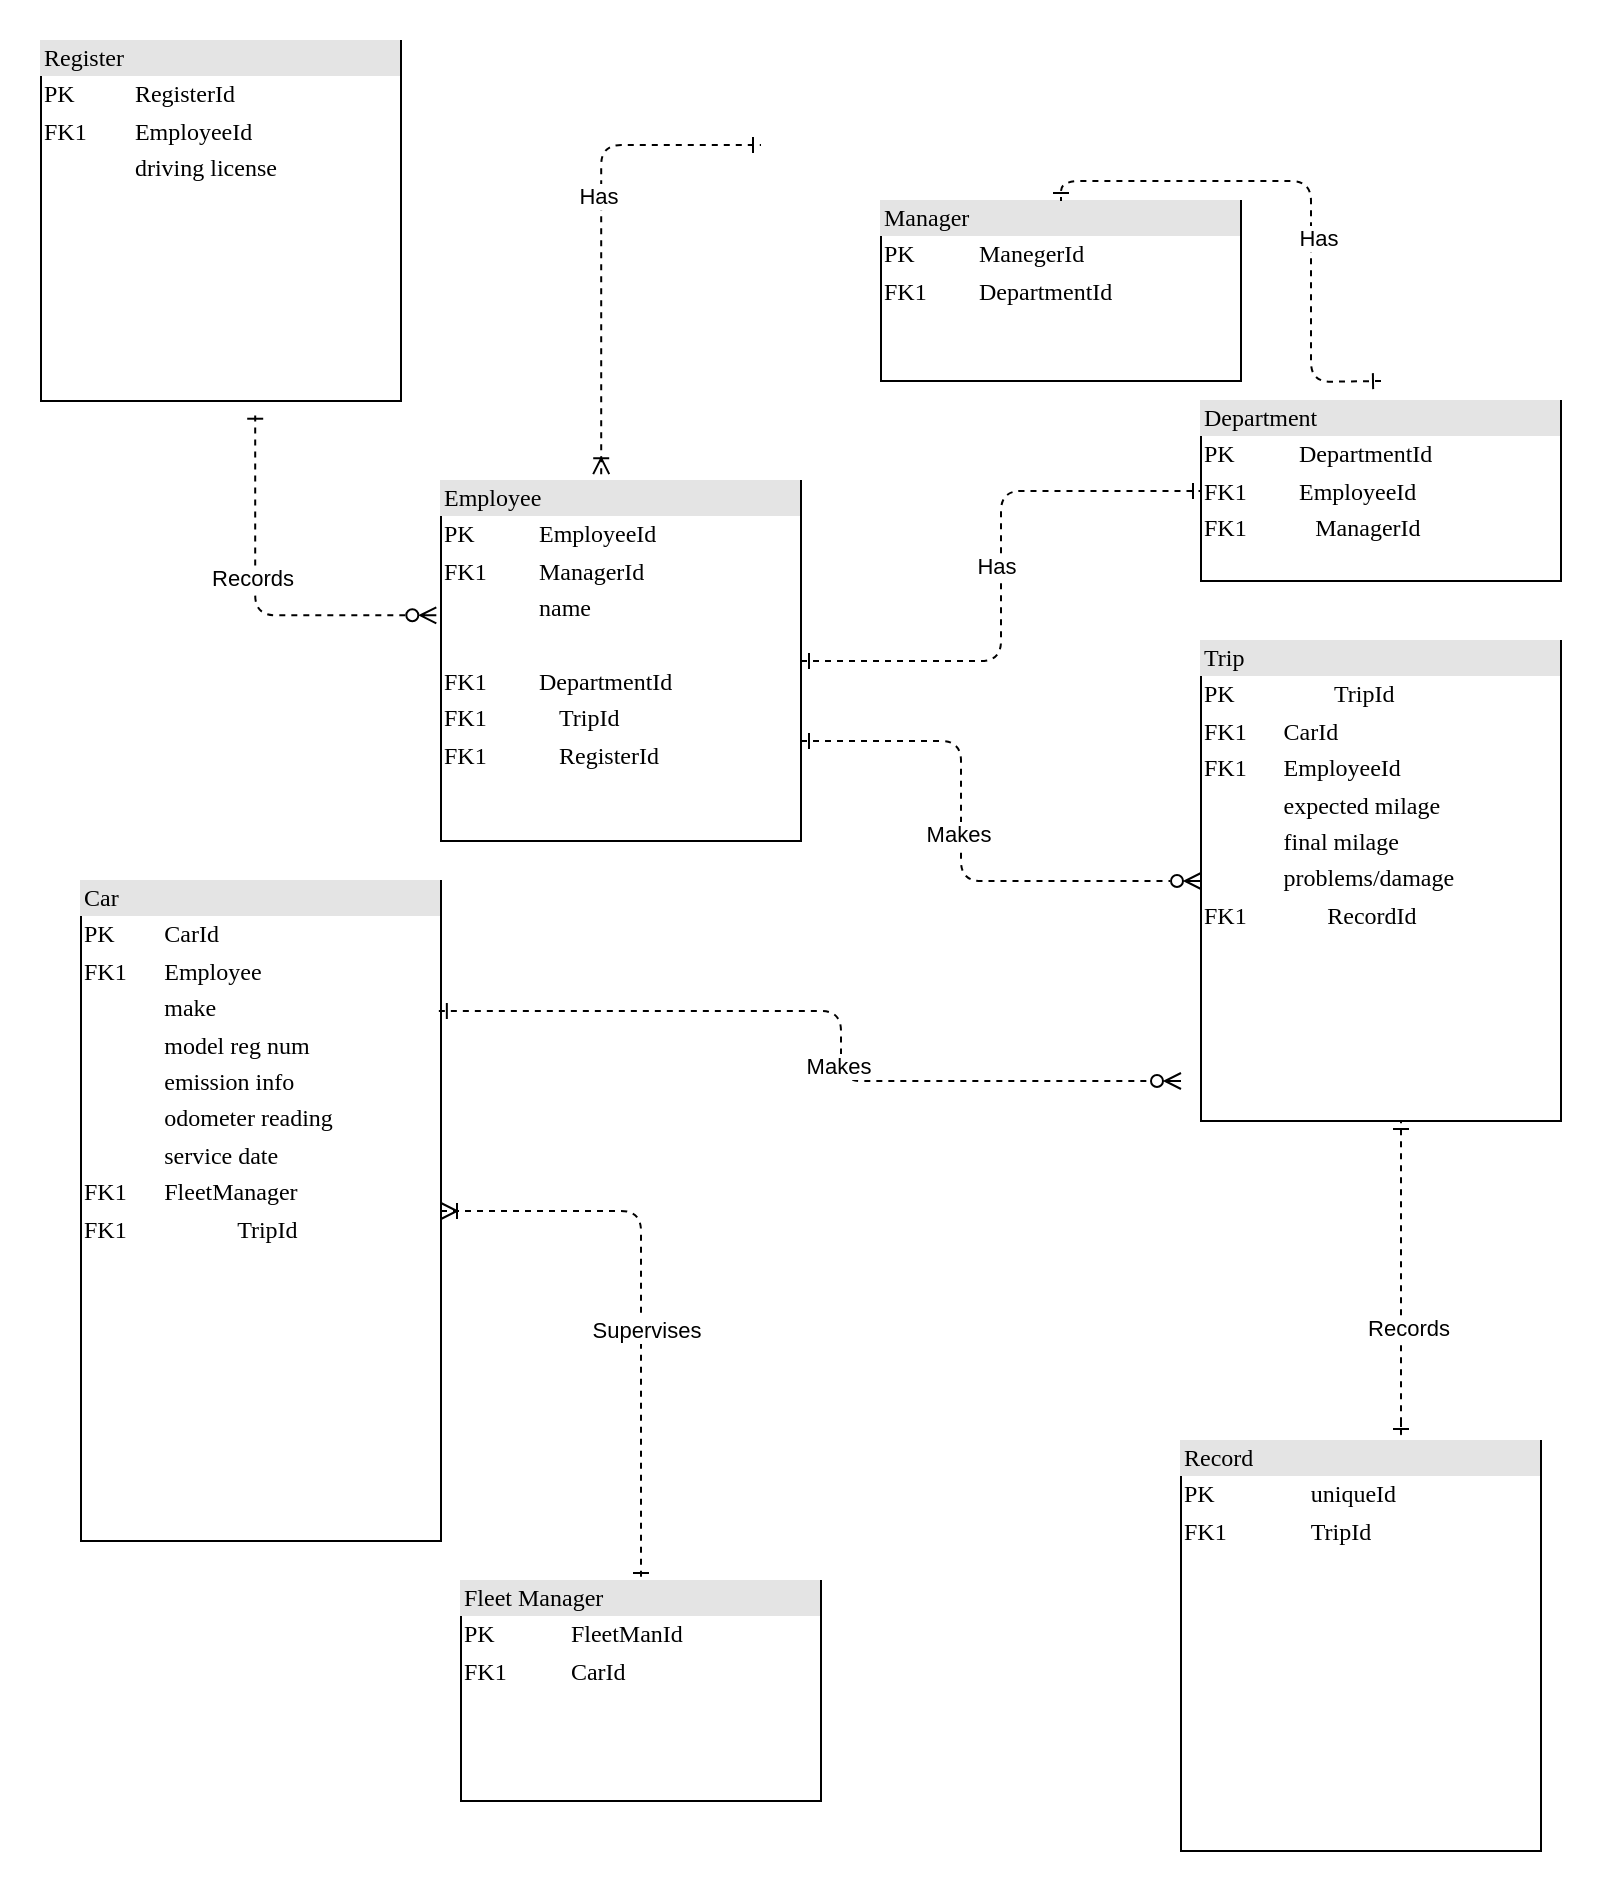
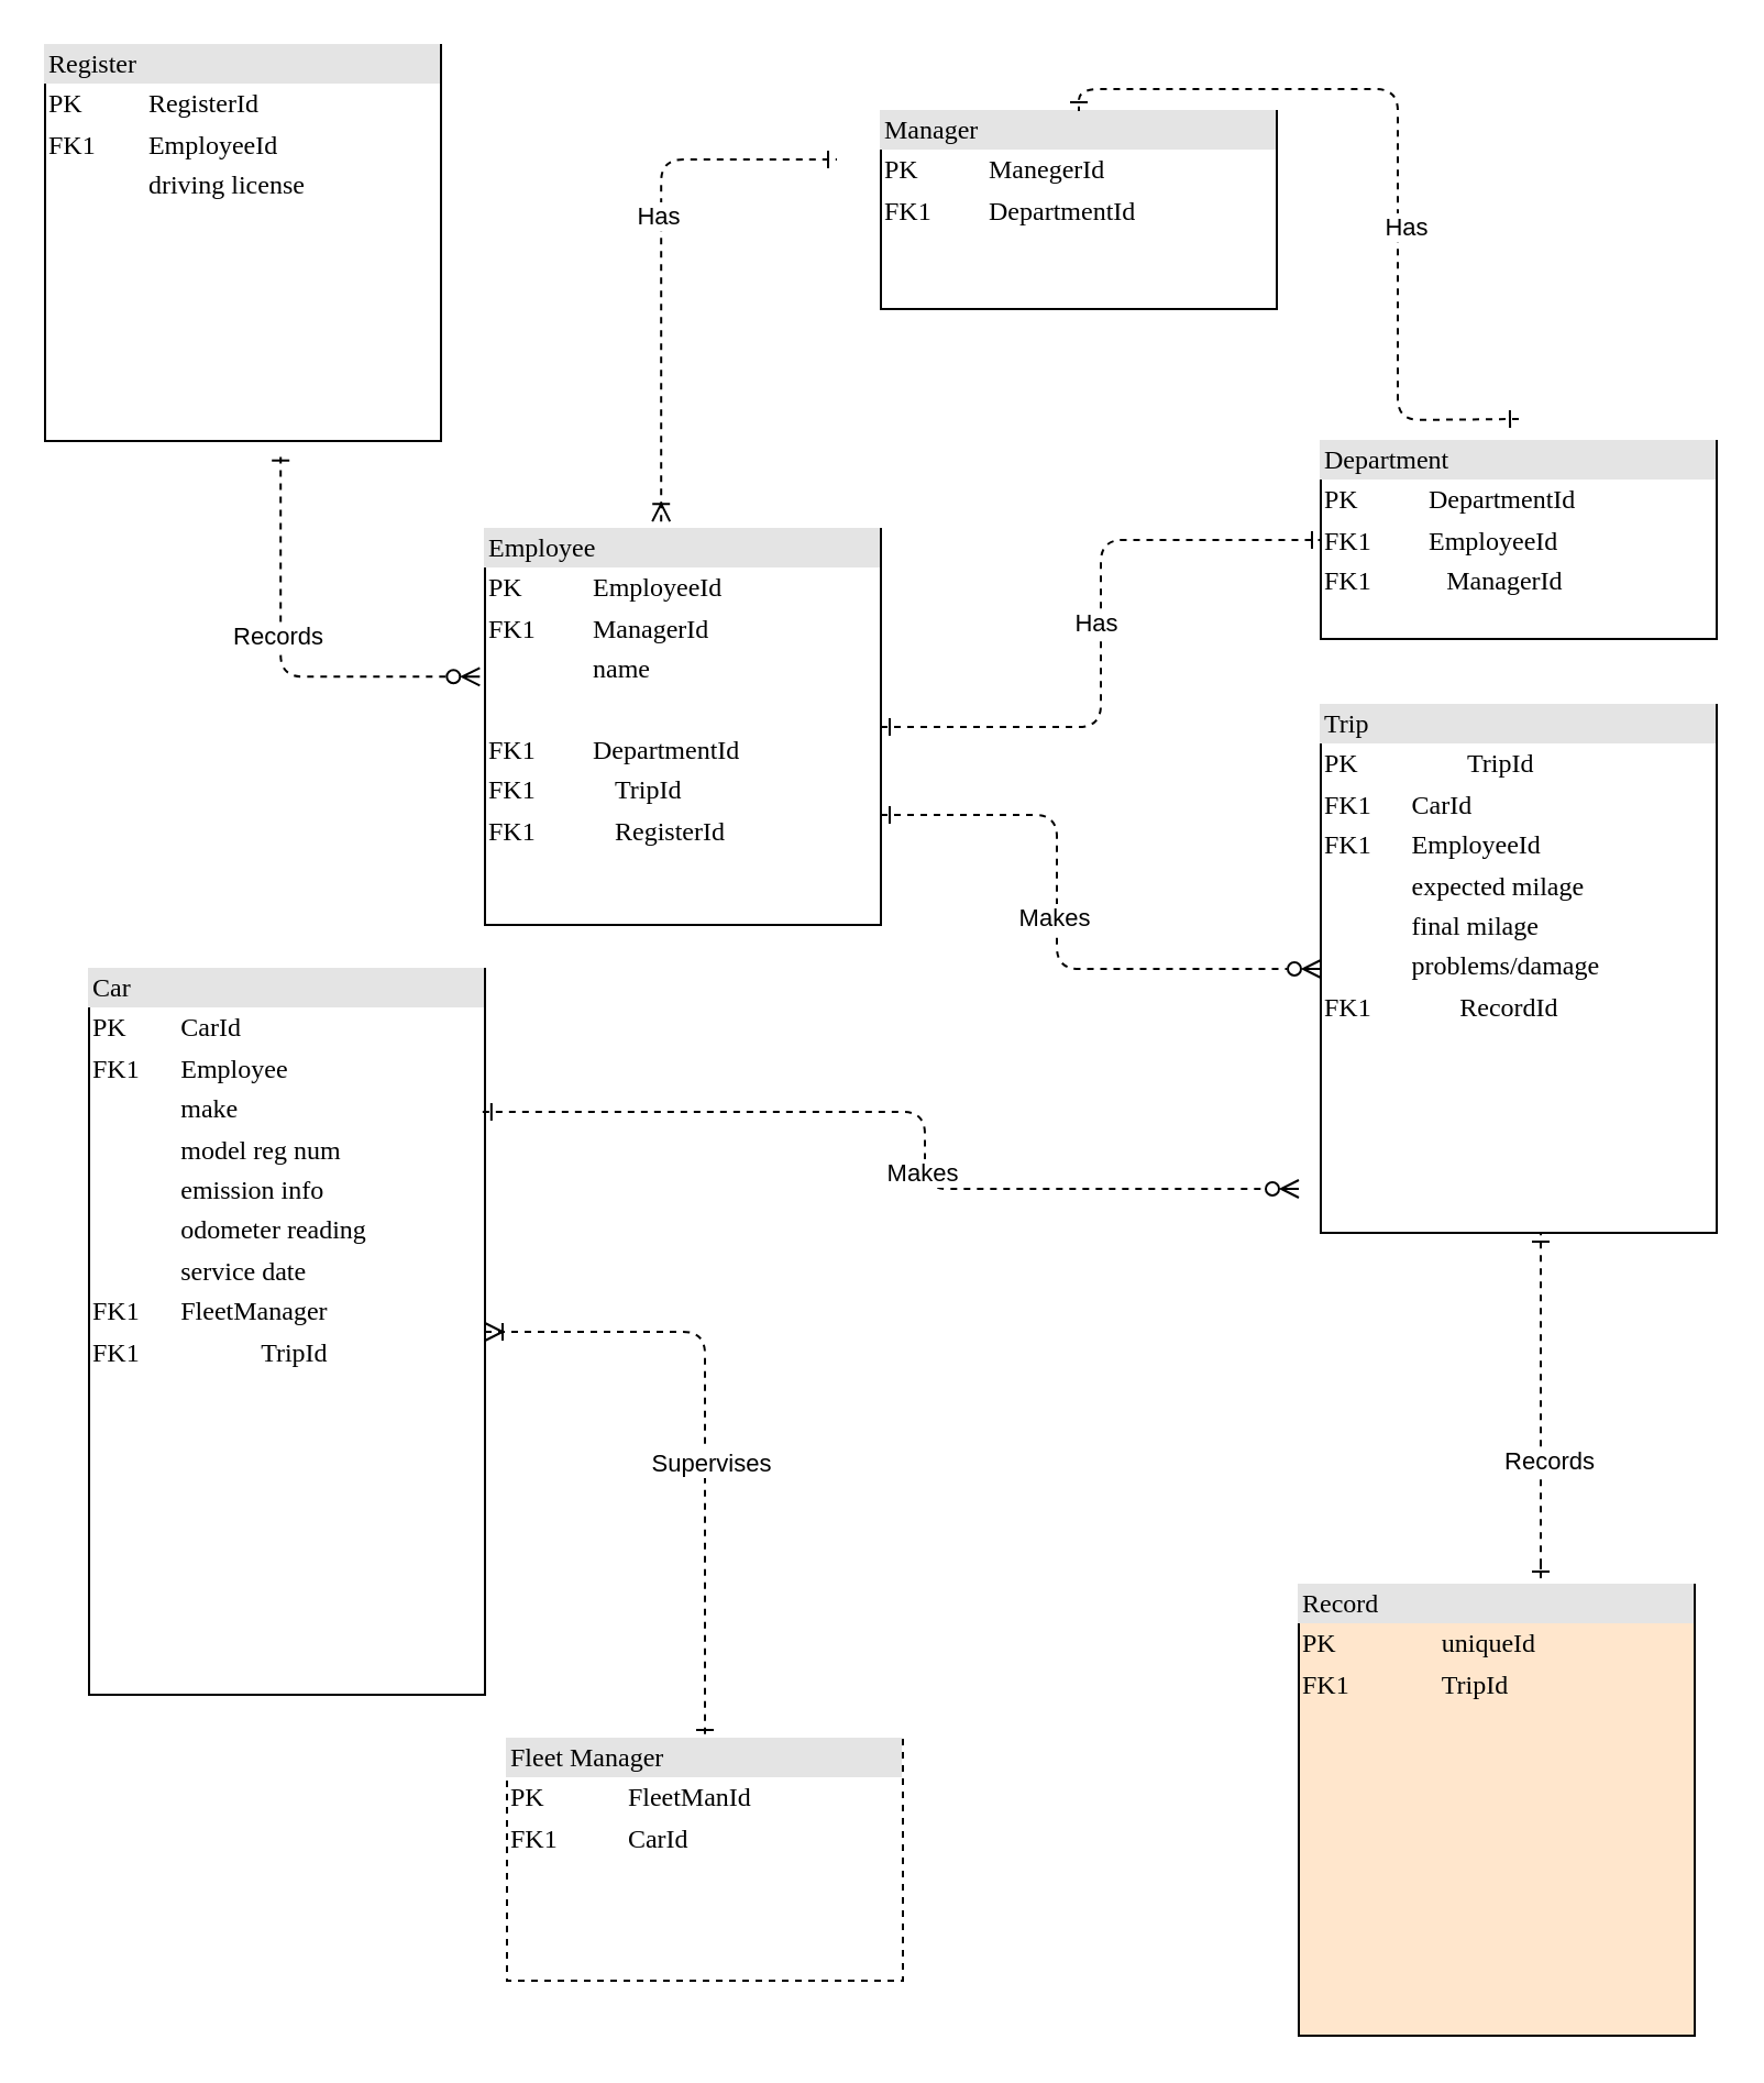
- <mxCell id="12" value="&lt;div style=&quot;box-sizing:border-box;width:100%;background:#e4e4e4;padding:2px;&quot;&gt;Manager&lt;/div&gt;&lt;table style=&quot;width:100%;font-size:1em;&quot; cellpadding=&quot;2&quot; cellspacing=&quot;0&quot;&gt;&lt;tbody&gt;&lt;tr&gt;&lt;td&gt;PK&lt;/td&gt;&lt;td&gt;ManegerId&lt;br&gt;&lt;/td&gt;&lt;/tr&gt;&lt;tr&gt;&lt;td&gt;FK1&lt;/td&gt;&lt;td&gt;DepartmentId&lt;/td&gt;&lt;/tr&gt;&lt;/tbody&gt;&lt;/table&gt;" style="verticalAlign=top;align=left;overflow=fill;html=1;rounded=0;shadow=0;comic=0;labelBackgroundColor=none;strokeWidth=1;fontFamily=Verdana;fontSize=12" parent="1" vertex="1"><mxGeometry x="440" y="100" width="180" height="90" as="geometry" /></mxCell>
+ <mxCell id="12" value="&lt;div style=&quot;box-sizing:border-box;width:100%;background:#e4e4e4;padding:2px;&quot;&gt;Manager&lt;/div&gt;&lt;table style=&quot;width:100%;font-size:1em;&quot; cellpadding=&quot;2&quot; cellspacing=&quot;0&quot;&gt;&lt;tbody&gt;&lt;tr&gt;&lt;td&gt;PK&lt;/td&gt;&lt;td&gt;ManegerId&lt;br&gt;&lt;/td&gt;&lt;/tr&gt;&lt;tr&gt;&lt;td&gt;FK1&lt;/td&gt;&lt;td&gt;DepartmentId&lt;/td&gt;&lt;/tr&gt;&lt;/tbody&gt;&lt;/table&gt;" style="verticalAlign=top;align=left;overflow=fill;html=1;rounded=0;shadow=0;comic=0;labelBackgroundColor=none;strokeWidth=1;fontFamily=Verdana;fontSize=12" parent="1" vertex="1"><mxGeometry x="400" y="50" width="180" height="90" as="geometry" /></mxCell>
- <mxCell id="7" value="&lt;div style=&quot;box-sizing: border-box ; width: 100% ; background: #e4e4e4 ; padding: 2px&quot;&gt;Record&lt;/div&gt;&lt;table style=&quot;width: 100% ; font-size: 1em&quot; cellpadding=&quot;2&quot; cellspacing=&quot;0&quot;&gt;&lt;tbody&gt;&lt;tr&gt;&lt;td&gt;PK&lt;/td&gt;&lt;td&gt;uniqueId&lt;/td&gt;&lt;/tr&gt;&lt;tr&gt;&lt;td&gt;FK1&lt;/td&gt;&lt;td&gt;TripId&lt;/td&gt;&lt;/tr&gt;&lt;tr&gt;&lt;td&gt;&lt;br&gt;&lt;/td&gt;&lt;td&gt;&lt;br&gt;&lt;/td&gt;&lt;/tr&gt;&lt;tr&gt;&lt;td&gt;&lt;br&gt;&lt;/td&gt;&lt;td&gt;&lt;br&gt;&lt;/td&gt;&lt;/tr&gt;&lt;tr&gt;&lt;td&gt;&lt;/td&gt;&lt;td&gt;&lt;br&gt;&lt;/td&gt;&lt;/tr&gt;&lt;/tbody&gt;&lt;/table&gt;" style="verticalAlign=top;align=left;overflow=fill;html=1;rounded=0;shadow=0;comic=0;labelBackgroundColor=none;strokeWidth=1;fontFamily=Verdana;fontSize=12" parent="1" vertex="1"><mxGeometry x="590" y="720" width="180" height="205" as="geometry" /></mxCell>
+ <mxCell id="7" value="&lt;div style=&quot;box-sizing: border-box ; width: 100% ; background: #e4e4e4 ; padding: 2px&quot;&gt;Record&lt;/div&gt;&lt;table style=&quot;width: 100% ; font-size: 1em&quot; cellpadding=&quot;2&quot; cellspacing=&quot;0&quot;&gt;&lt;tbody&gt;&lt;tr&gt;&lt;td&gt;PK&lt;/td&gt;&lt;td&gt;uniqueId&lt;/td&gt;&lt;/tr&gt;&lt;tr&gt;&lt;td&gt;FK1&lt;/td&gt;&lt;td&gt;TripId&lt;/td&gt;&lt;/tr&gt;&lt;tr&gt;&lt;td&gt;&lt;br&gt;&lt;/td&gt;&lt;td&gt;&lt;br&gt;&lt;/td&gt;&lt;/tr&gt;&lt;tr&gt;&lt;td&gt;&lt;br&gt;&lt;/td&gt;&lt;td&gt;&lt;br&gt;&lt;/td&gt;&lt;/tr&gt;&lt;tr&gt;&lt;td&gt;&lt;/td&gt;&lt;td&gt;&lt;br&gt;&lt;/td&gt;&lt;/tr&gt;&lt;/tbody&gt;&lt;/table&gt;" style="verticalAlign=top;align=left;overflow=fill;html=1;rounded=0;shadow=0;comic=0;labelBackgroundColor=none;strokeWidth=1;fontFamily=Verdana;fontSize=12;fillColor=#ffe6cc;" parent="1" vertex="1"><mxGeometry x="590" y="720" width="180" height="205" as="geometry" /></mxCell>
- <mxCell id="8" value="&lt;div style=&quot;box-sizing: border-box ; width: 100% ; background: #e4e4e4 ; padding: 2px&quot;&gt;Fleet Manager&lt;/div&gt;&lt;table style=&quot;width: 100% ; font-size: 1em&quot; cellpadding=&quot;2&quot; cellspacing=&quot;0&quot;&gt;&lt;tbody&gt;&lt;tr&gt;&lt;td&gt;PK&lt;/td&gt;&lt;td&gt;FleetManId&lt;/td&gt;&lt;/tr&gt;&lt;tr&gt;&lt;td&gt;FK1&lt;/td&gt;&lt;td&gt;CarId&lt;/td&gt;&lt;/tr&gt;&lt;/tbody&gt;&lt;/table&gt;" style="verticalAlign=top;align=left;overflow=fill;html=1;rounded=0;shadow=0;comic=0;labelBackgroundColor=none;strokeWidth=1;fontFamily=Verdana;fontSize=12" parent="1" vertex="1"><mxGeometry x="230" y="790" width="180" height="110" as="geometry" /></mxCell>
+ <mxCell id="8" value="&lt;div style=&quot;box-sizing: border-box ; width: 100% ; background: #e4e4e4 ; padding: 2px&quot;&gt;Fleet Manager&lt;/div&gt;&lt;table style=&quot;width: 100% ; font-size: 1em&quot; cellpadding=&quot;2&quot; cellspacing=&quot;0&quot;&gt;&lt;tbody&gt;&lt;tr&gt;&lt;td&gt;PK&lt;/td&gt;&lt;td&gt;FleetManId&lt;/td&gt;&lt;/tr&gt;&lt;tr&gt;&lt;td&gt;FK1&lt;/td&gt;&lt;td&gt;CarId&lt;/td&gt;&lt;/tr&gt;&lt;/tbody&gt;&lt;/table&gt;" style="verticalAlign=top;align=left;overflow=fill;html=1;rounded=0;shadow=0;comic=0;labelBackgroundColor=none;strokeWidth=1;fontFamily=Verdana;fontSize=12;dashed=1;" parent="1" vertex="1"><mxGeometry x="230" y="790" width="180" height="110" as="geometry" /></mxCell>
